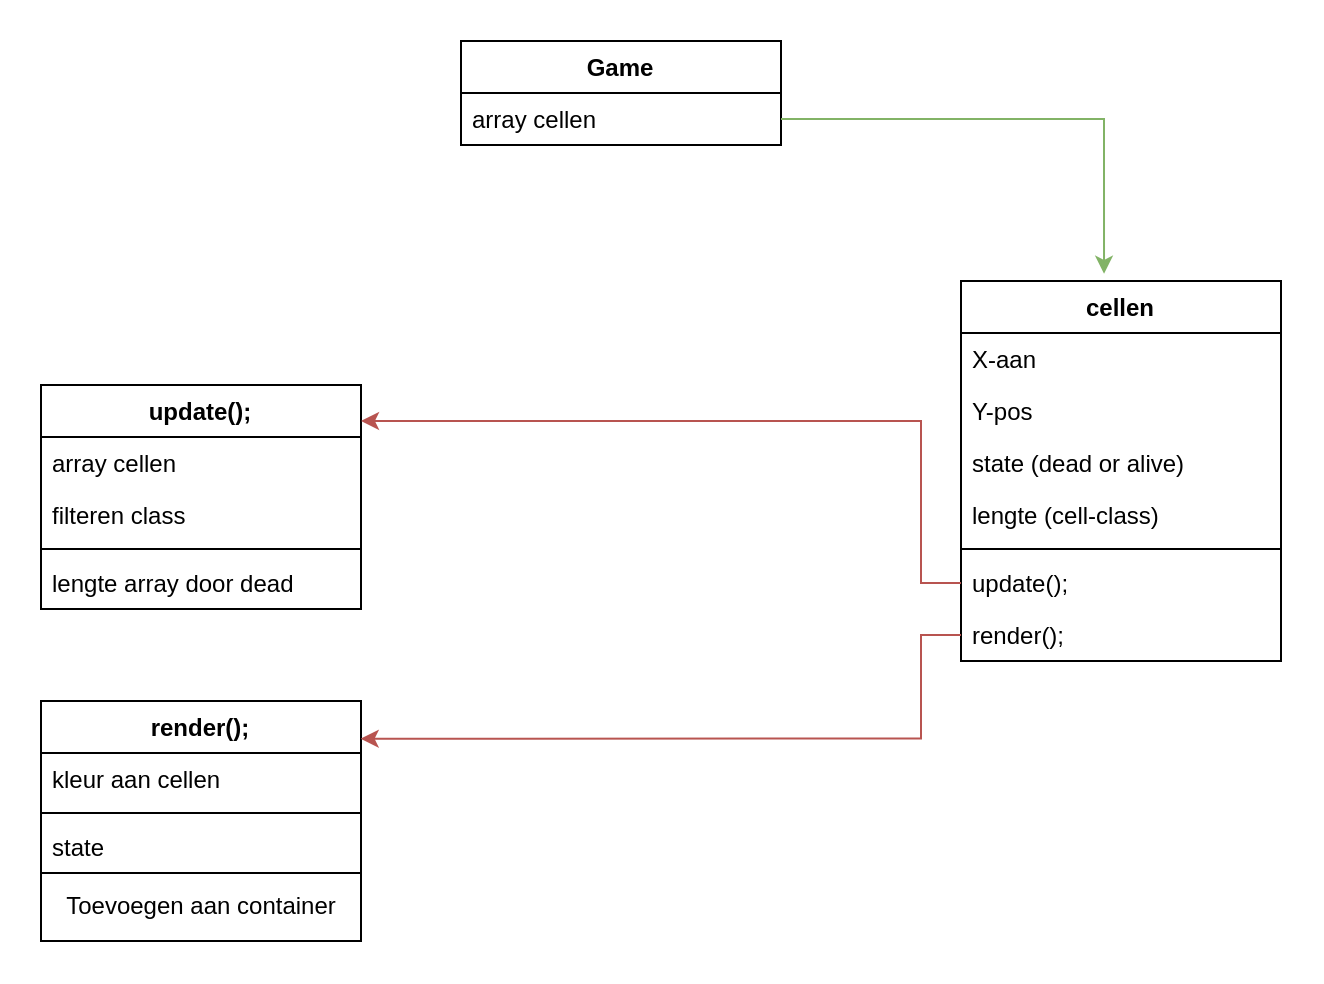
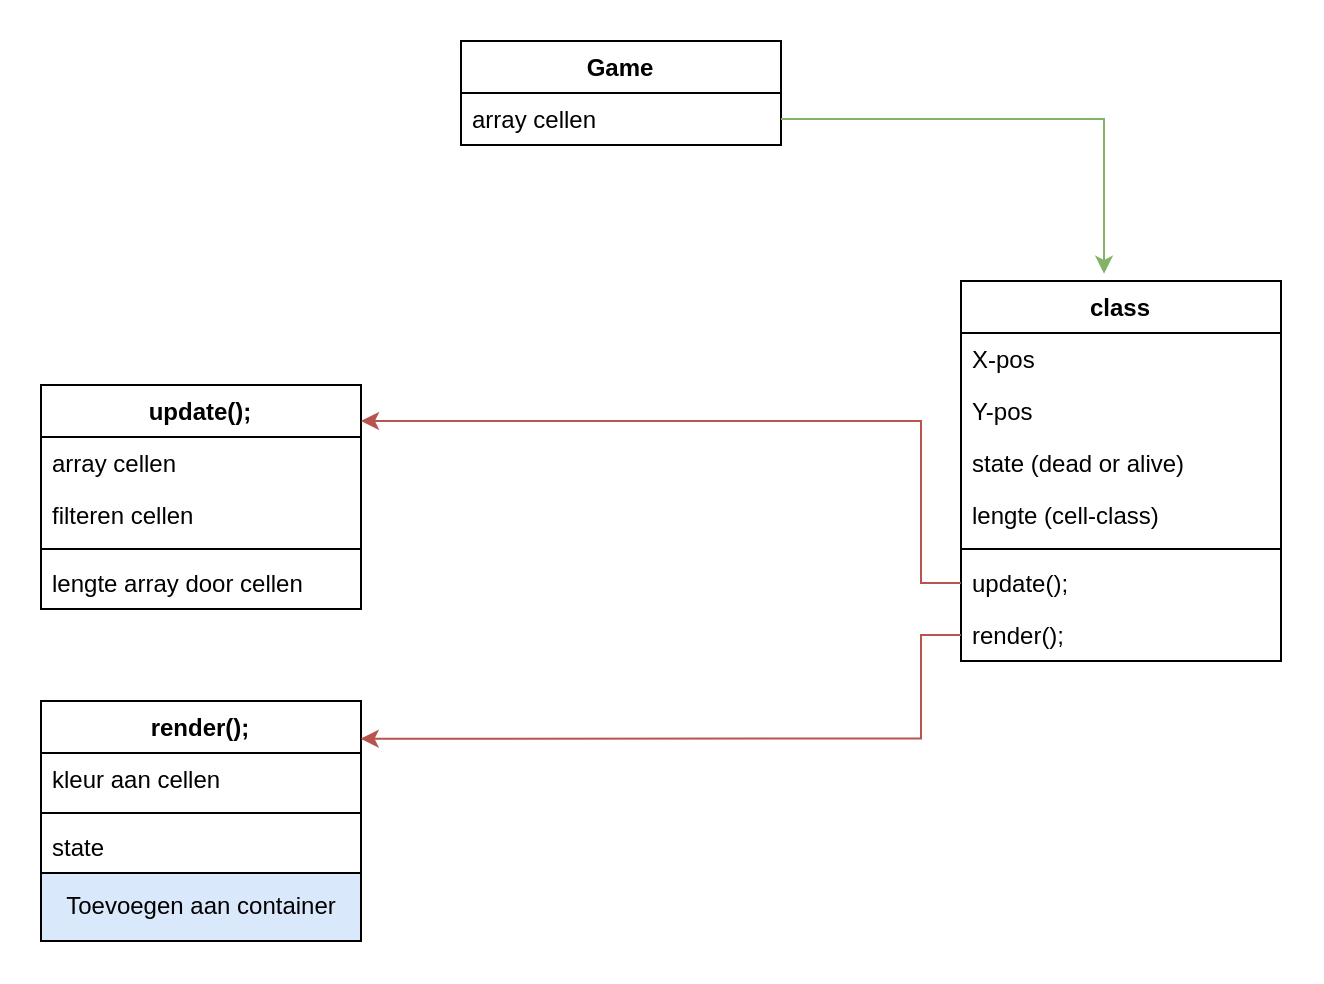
- <mxCell id="2" value="cellen" style="swimlane;fontStyle=1;align=center;verticalAlign=top;childLayout=stackLayout;horizontal=1;startSize=26;horizontalStack=0;resizeParent=1;resizeParentMax=0;resizeLast=0;collapsible=1;marginBottom=0;" parent="1" vertex="1"><mxGeometry x="480" y="140" width="160" height="190" as="geometry" /></mxCell>
+ <mxCell id="2" value="class" style="swimlane;fontStyle=1;align=center;verticalAlign=top;childLayout=stackLayout;horizontal=1;startSize=26;horizontalStack=0;resizeParent=1;resizeParentMax=0;resizeLast=0;collapsible=1;marginBottom=0;" parent="1" vertex="1"><mxGeometry x="480" y="140" width="160" height="190" as="geometry" /></mxCell>
- <mxCell id="3" value="X-aan" style="text;strokeColor=none;fillColor=none;align=left;verticalAlign=top;spacingLeft=4;spacingRight=4;overflow=hidden;rotatable=0;points=[[0,0.5],[1,0.5]];portConstraint=eastwest;" parent="2" vertex="1"><mxGeometry y="26" width="160" height="26" as="geometry" /></mxCell>
+ <mxCell id="3" value="X-pos" style="text;strokeColor=none;fillColor=none;align=left;verticalAlign=top;spacingLeft=4;spacingRight=4;overflow=hidden;rotatable=0;points=[[0,0.5],[1,0.5]];portConstraint=eastwest;" parent="2" vertex="1"><mxGeometry y="26" width="160" height="26" as="geometry" /></mxCell>
- <mxCell id="12" value="filteren class" style="text;strokeColor=none;fillColor=none;align=left;verticalAlign=top;spacingLeft=4;spacingRight=4;overflow=hidden;rotatable=0;points=[[0,0.5],[1,0.5]];portConstraint=eastwest;" parent="10" vertex="1"><mxGeometry y="52" width="160" height="26" as="geometry" /></mxCell>
+ <mxCell id="12" value="filteren cellen" style="text;strokeColor=none;fillColor=none;align=left;verticalAlign=top;spacingLeft=4;spacingRight=4;overflow=hidden;rotatable=0;points=[[0,0.5],[1,0.5]];portConstraint=eastwest;" parent="10" vertex="1"><mxGeometry y="52" width="160" height="26" as="geometry" /></mxCell>
- <mxCell id="14" value="lengte array door dead" style="text;strokeColor=none;fillColor=none;align=left;verticalAlign=top;spacingLeft=4;spacingRight=4;overflow=hidden;rotatable=0;points=[[0,0.5],[1,0.5]];portConstraint=eastwest;" vertex="1" parent="10"><mxGeometry y="86" width="160" height="26" as="geometry" /></mxCell>
+ <mxCell id="14" value="lengte array door cellen" style="text;strokeColor=none;fillColor=none;align=left;verticalAlign=top;spacingLeft=4;spacingRight=4;overflow=hidden;rotatable=0;points=[[0,0.5],[1,0.5]];portConstraint=eastwest;" vertex="1" parent="10"><mxGeometry y="86" width="160" height="26" as="geometry" /></mxCell>
- <mxCell id="20" value="Toevoegen aan container" style="html=1;" vertex="1" parent="16"><mxGeometry y="86" width="160" height="34" as="geometry" /></mxCell>
+ <mxCell id="20" value="Toevoegen aan container" style="html=1;fillColor=#dae8fc;" vertex="1" parent="16"><mxGeometry y="86" width="160" height="34" as="geometry" /></mxCell>
